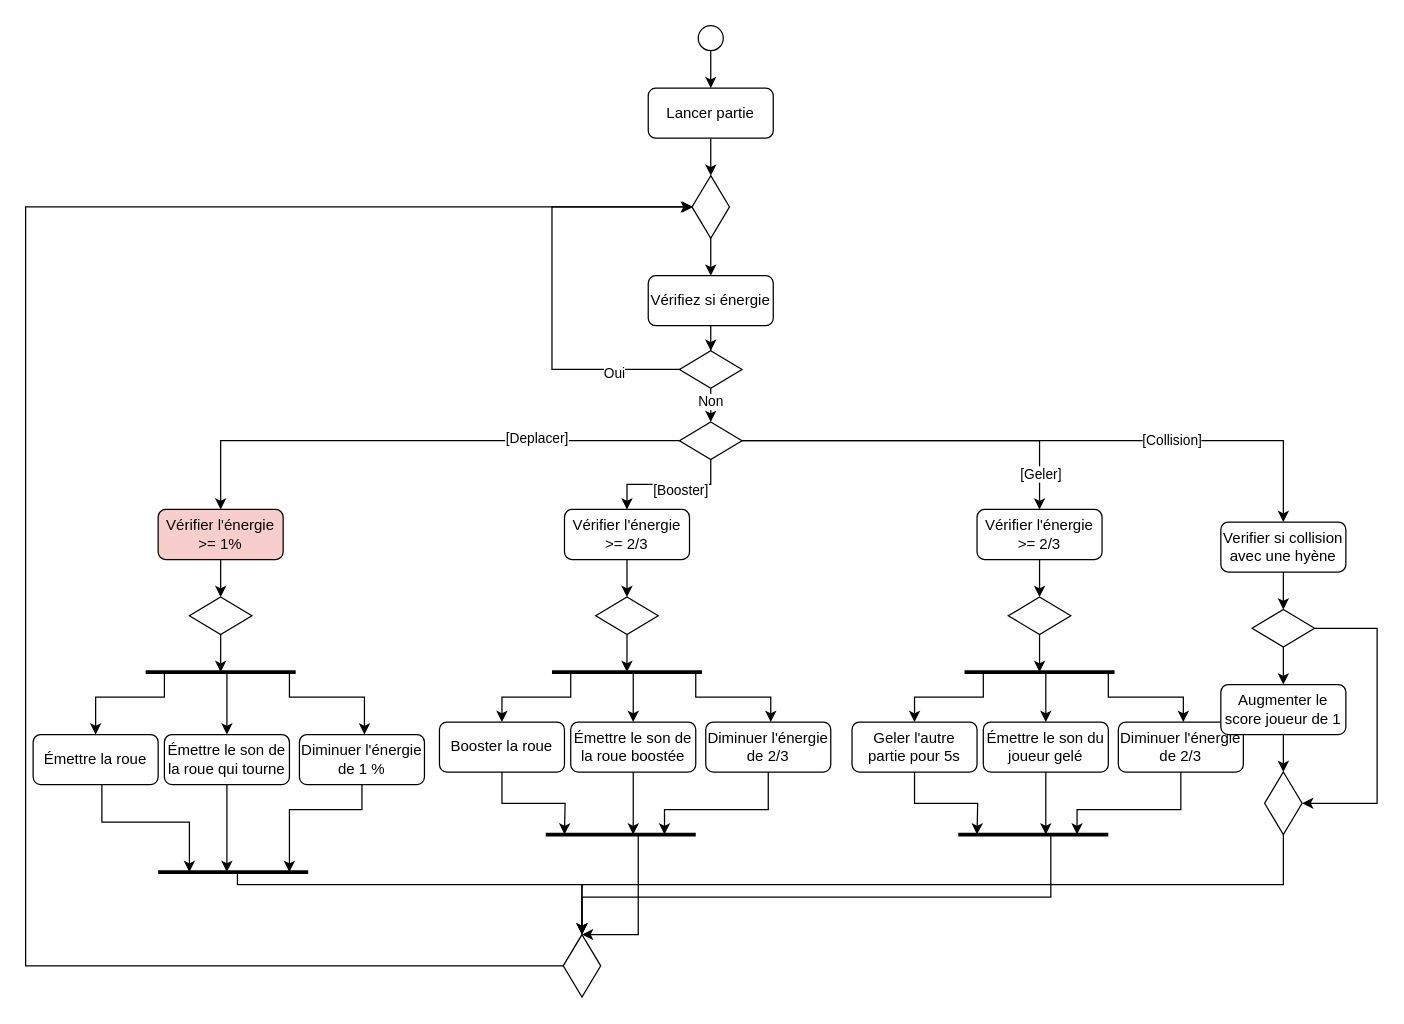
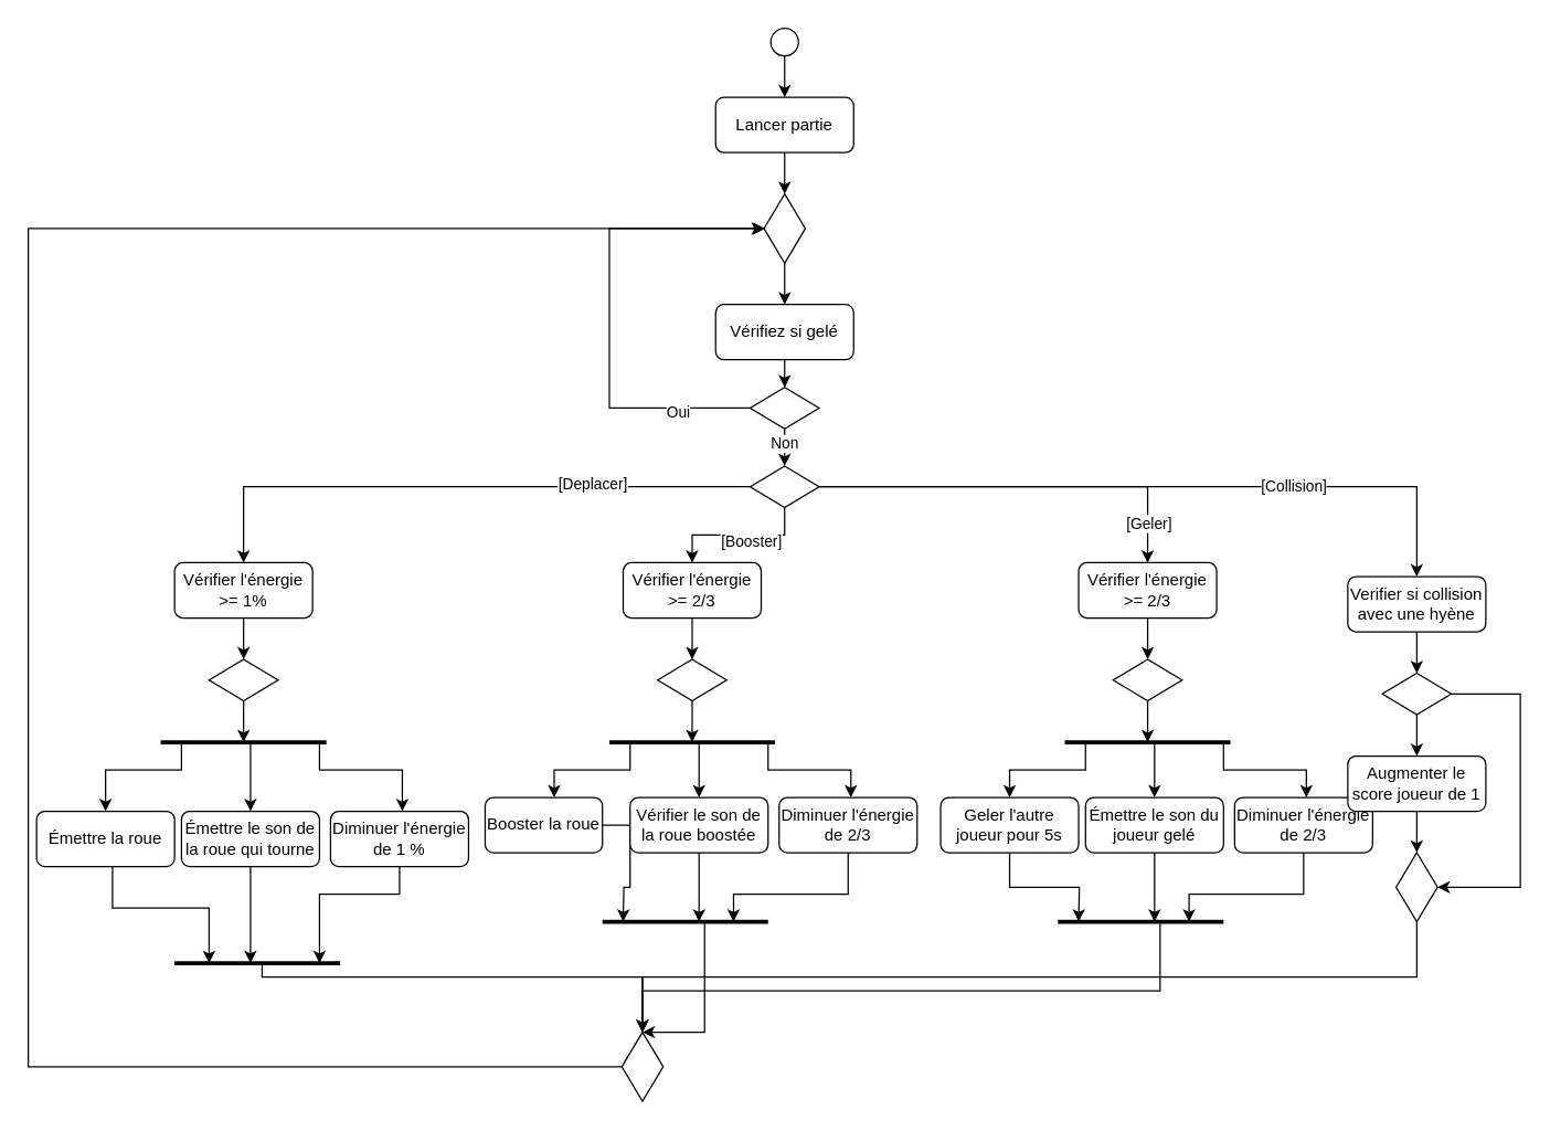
- <mxCell id="12" value="Vérifiez si énergie" style="rounded=1;whiteSpace=wrap;html=1;" vertex="1" parent="1"><mxGeometry x="518" y="220" width="100" height="40" as="geometry" /></mxCell>
+ <mxCell id="12" value="Vérifiez si gelé" style="rounded=1;whiteSpace=wrap;html=1;" vertex="1" parent="1"><mxGeometry x="518" y="220" width="100" height="40" as="geometry" /></mxCell>
- <mxCell id="10" value="Vérifier l'énergie &amp;gt;= 1%" style="rounded=1;whiteSpace=wrap;html=1;fillColor=#f8cecc;" vertex="1" parent="1"><mxGeometry x="126" y="407" width="100" height="40" as="geometry" /></mxCell>
+ <mxCell id="10" value="Vérifier l'énergie &amp;gt;= 1%" style="rounded=1;whiteSpace=wrap;html=1;" vertex="1" parent="1"><mxGeometry x="126" y="407" width="100" height="40" as="geometry" /></mxCell>
- <mxCell id="44" value="Booster la roue" style="rounded=1;whiteSpace=wrap;html=1;" vertex="1" parent="1"><mxGeometry x="351" y="577" width="100" height="40" as="geometry" /></mxCell>
+ <mxCell id="44" value="Booster la roue" style="rounded=1;whiteSpace=wrap;html=1;" vertex="1" parent="1"><mxGeometry x="351" y="577" width="85" height="40" as="geometry" /></mxCell>
- <mxCell id="47" value="Émettre le son de la roue boostée" style="rounded=1;whiteSpace=wrap;html=1;" vertex="1" parent="1"><mxGeometry x="456" y="577" width="100" height="40" as="geometry" /></mxCell>
+ <mxCell id="47" value="Vérifier le son de la roue boostée" style="rounded=1;whiteSpace=wrap;html=1;" vertex="1" parent="1"><mxGeometry x="456" y="577" width="100" height="40" as="geometry" /></mxCell>
- <mxCell id="59" value="Geler l'autre partie pour 5s" style="rounded=1;whiteSpace=wrap;html=1;" vertex="1" parent="1"><mxGeometry x="681" y="577" width="100" height="40" as="geometry" /></mxCell>
+ <mxCell id="59" value="Geler l'autre joueur pour 5s" style="rounded=1;whiteSpace=wrap;html=1;" vertex="1" parent="1"><mxGeometry x="681" y="577" width="100" height="40" as="geometry" /></mxCell>
